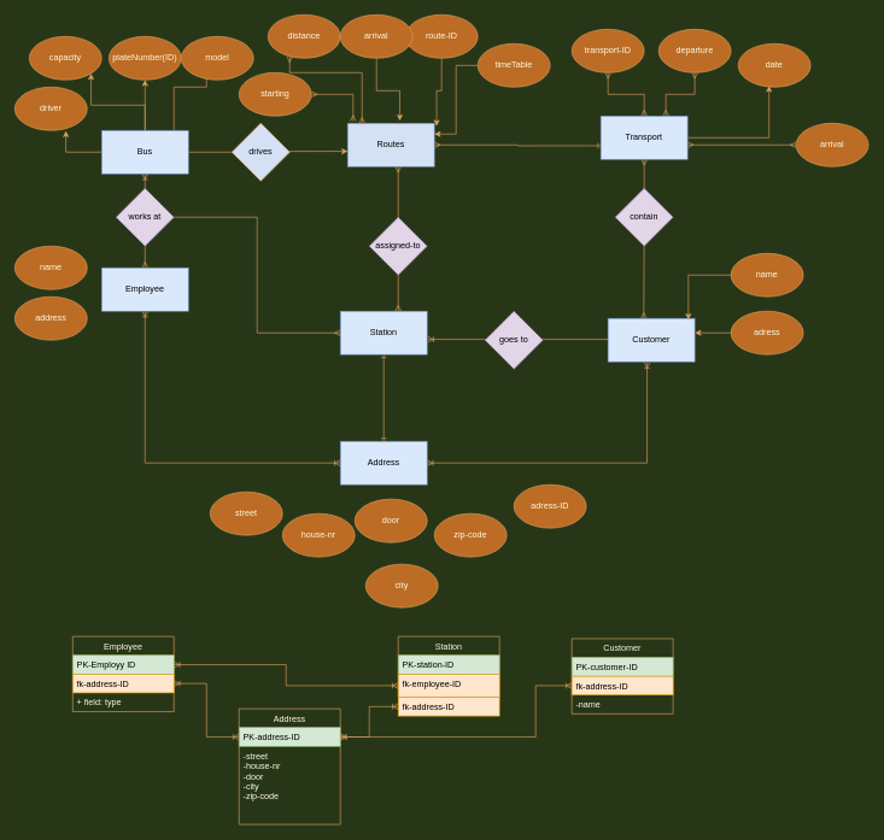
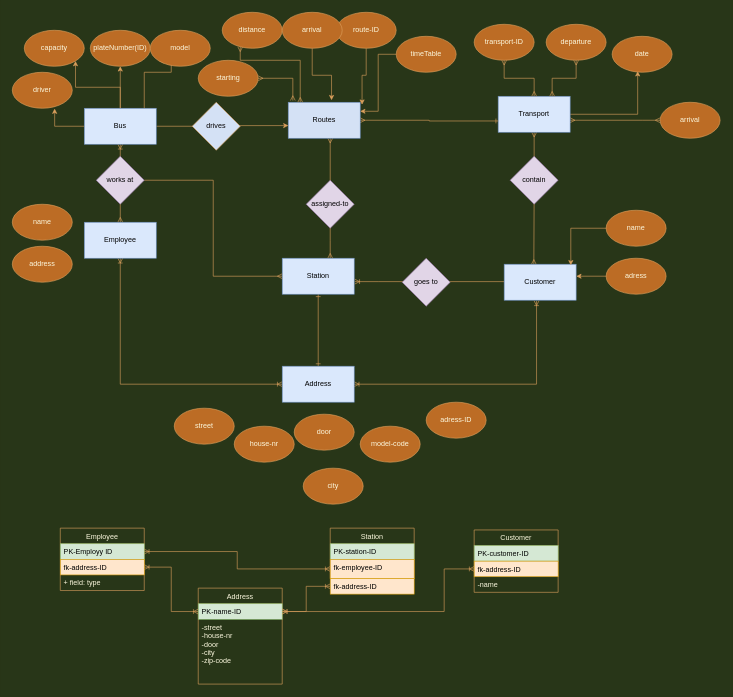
- <mxCell id="53" value="zip-code" style="ellipse;whiteSpace=wrap;html=1;fillColor=#BC6C25;strokeColor=#DDA15E;fontColor=#FEFAE0;" vertex="1" parent="1"><mxGeometry x="600" y="710" width="100" height="60" as="geometry" /></mxCell>
+ <mxCell id="53" value="model-code" style="ellipse;whiteSpace=wrap;html=1;fillColor=#BC6C25;strokeColor=#DDA15E;fontColor=#FEFAE0;" vertex="1" parent="1"><mxGeometry x="600" y="710" width="100" height="60" as="geometry" /></mxCell>
- <mxCell id="74" value="PK-address-ID" style="text;strokeColor=#82b366;fillColor=#d5e8d4;align=left;verticalAlign=top;spacingLeft=4;spacingRight=4;overflow=hidden;rotatable=0;points=[[0,0.5],[1,0.5]];portConstraint=eastwest;" vertex="1" parent="73"><mxGeometry y="26" width="140" height="26" as="geometry" /></mxCell>
+ <mxCell id="74" value="PK-name-ID" style="text;strokeColor=#82b366;fillColor=#d5e8d4;align=left;verticalAlign=top;spacingLeft=4;spacingRight=4;overflow=hidden;rotatable=0;points=[[0,0.5],[1,0.5]];portConstraint=eastwest;" vertex="1" parent="73"><mxGeometry y="26" width="140" height="26" as="geometry" /></mxCell>
